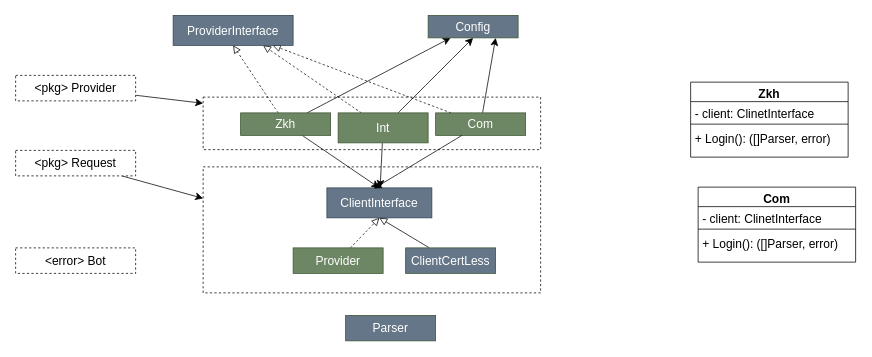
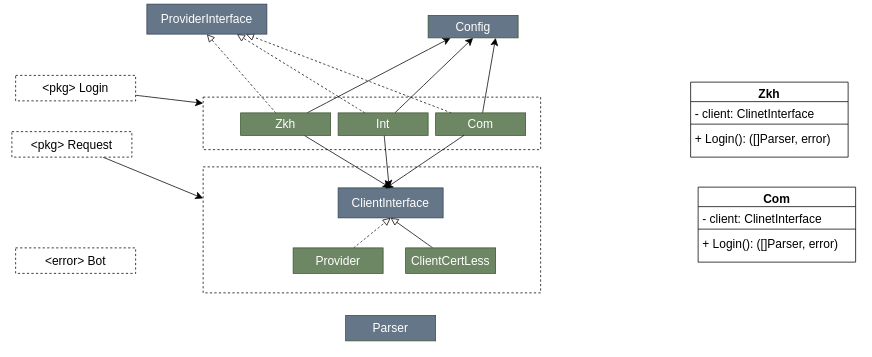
- <mxCell id="27" value="ProviderInterface" style="rounded=0;whiteSpace=wrap;html=1;fontSize=16;fillColor=#647687;fontColor=#ffffff;strokeColor=#314354;" vertex="1" parent="1"><mxGeometry x="230" y="20" width="160" height="40" as="geometry" /></mxCell>
+ <mxCell id="27" value="ProviderInterface" style="rounded=0;whiteSpace=wrap;html=1;fontSize=16;fillColor=#647687;fontColor=#ffffff;strokeColor=#314354;" vertex="1" parent="1"><mxGeometry x="195" y="5" width="160" height="40" as="geometry" /></mxCell>
- <mxCell id="7" value="&amp;lt;pkg&amp;gt; Provider" style="rounded=0;whiteSpace=wrap;html=1;fontSize=16;dashed=1;" vertex="1" parent="1"><mxGeometry x="20" width="160" height="34" as="geometry" y="100" /></mxCell>
+ <mxCell id="7" value="&amp;lt;pkg&amp;gt; Login" style="rounded=0;whiteSpace=wrap;html=1;fontSize=16;dashed=1;" vertex="1" parent="1"><mxGeometry x="20" width="160" height="34" as="geometry" y="100" /></mxCell>
- <mxCell id="21" value="Int" style="rounded=0;whiteSpace=wrap;html=1;fontSize=16;fillColor=#6d8764;fontColor=#ffffff;strokeColor=#3A5431;" vertex="1" parent="1"><mxGeometry x="450" y="150" width="120" height="40" as="geometry" /></mxCell>
+ <mxCell id="21" value="Int" style="rounded=0;whiteSpace=wrap;html=1;fontSize=16;fillColor=#6d8764;fontColor=#ffffff;strokeColor=#3A5431;" vertex="1" parent="1"><mxGeometry x="450" y="150" width="120" height="30" as="geometry" /></mxCell>
- <mxCell id="5" value="&amp;lt;pkg&amp;gt;&amp;nbsp;Request" style="rounded=0;whiteSpace=wrap;html=1;fontSize=16;dashed=1;" vertex="1" parent="1"><mxGeometry x="20" y="200" width="160" height="34" as="geometry" /></mxCell>
+ <mxCell id="5" value="&amp;lt;pkg&amp;gt;&amp;nbsp;Request" style="rounded=0;whiteSpace=wrap;html=1;fontSize=16;dashed=1;" vertex="1" parent="1"><mxGeometry x="15" y="175" width="160" height="34" as="geometry" /></mxCell>
- <mxCell id="9" value="ClientInterface" style="rounded=0;whiteSpace=wrap;html=1;fontSize=16;fillColor=#647687;fontColor=#ffffff;strokeColor=#314354;" vertex="1" parent="1"><mxGeometry x="435" y="250" width="140" height="40" as="geometry" /></mxCell>
+ <mxCell id="9" value="ClientInterface" style="rounded=0;whiteSpace=wrap;html=1;fontSize=16;fillColor=#647687;fontColor=#ffffff;strokeColor=#314354;" vertex="1" parent="1"><mxGeometry x="450" y="250" width="140" height="40" as="geometry" /></mxCell>
- <mxCell id="13" value="ClientCertLess" style="rounded=0;whiteSpace=wrap;html=1;fontSize=16;fillColor=#647687;fontColor=#ffffff;strokeColor=#3A5431;" vertex="1" parent="1"><mxGeometry x="540" y="330" width="120" height="34" as="geometry" /></mxCell>
+ <mxCell id="13" value="ClientCertLess" style="rounded=0;whiteSpace=wrap;html=1;fontSize=16;fillColor=#6d8764;fontColor=#ffffff;strokeColor=#3A5431;" vertex="1" parent="1"><mxGeometry x="540" y="330" width="120" height="34" as="geometry" /></mxCell>
